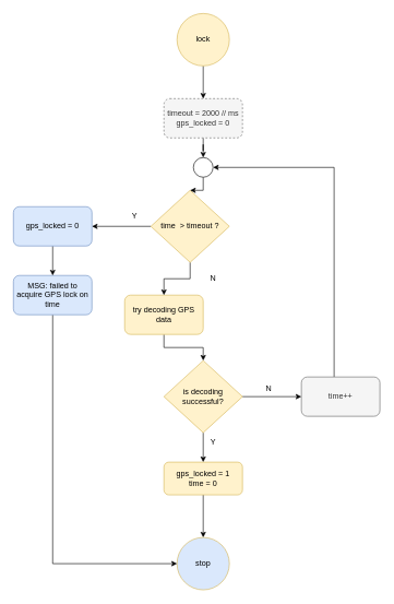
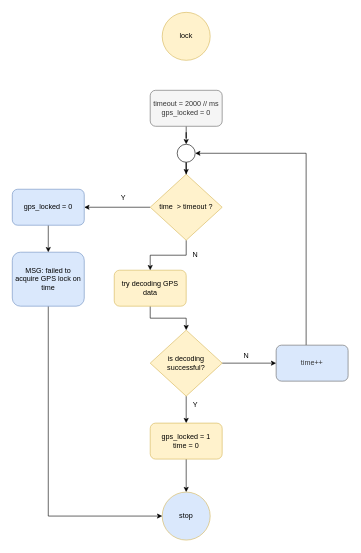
- <mxCell id="2" value="" style="edgeStyle=orthogonalEdgeStyle;rounded=0;orthogonalLoop=1;jettySize=auto;html=1;" edge="1" parent="1" source="3" target="5"><mxGeometry relative="1" as="geometry" /></mxCell>
- <mxCell id="5" value="timeout = 2000 // ms&lt;br&gt;gps_locked = 0" style="rounded=1;whiteSpace=wrap;html=1;fillColor=#f5f5f5;fontColor=#333333;strokeColor=#666666;dashed=1;" vertex="1" parent="1"><mxGeometry x="250" y="150" width="120" height="60" as="geometry" /></mxCell>
+ <mxCell id="5" value="timeout = 2000 // ms&lt;br&gt;gps_locked = 0" style="rounded=1;whiteSpace=wrap;html=1;fillColor=#f5f5f5;fontColor=#333333;strokeColor=#666666;" vertex="1" parent="1"><mxGeometry x="250" y="150" width="120" height="60" as="geometry" /></mxCell>
- <mxCell id="17" value="time&amp;nbsp; &amp;gt; timeout ?" style="rhombus;whiteSpace=wrap;html=1;fillColor=#fff2cc;strokeColor=#d6b656;" vertex="1" parent="1"><mxGeometry x="230" y="290" width="120" height="110" as="geometry" /></mxCell>
+ <mxCell id="17" value="time&amp;nbsp; &amp;gt; timeout ?" style="rhombus;whiteSpace=wrap;html=1;fillColor=#fff2cc;strokeColor=#d6b656;" vertex="1" parent="1"><mxGeometry x="250" y="290" width="120" height="110" as="geometry" /></mxCell>
- <mxCell id="25" value="MSG: failed to acquire GPS lock on time" style="rounded=1;whiteSpace=wrap;html=1;fillColor=#dae8fc;strokeColor=#6c8ebf;" vertex="1" parent="1"><mxGeometry x="20" y="420" width="120" height="60" as="geometry" /></mxCell>
+ <mxCell id="25" value="MSG: failed to acquire GPS lock on time" style="rounded=1;whiteSpace=wrap;html=1;fillColor=#dae8fc;strokeColor=#6c8ebf;" vertex="1" parent="1"><mxGeometry x="20" y="420" width="120" height="90" as="geometry" /></mxCell>
- <mxCell id="14" value="time++" style="rounded=1;whiteSpace=wrap;html=1;fillColor=#f5f5f5;fontColor=#333333;strokeColor=#666666;" vertex="1" parent="1"><mxGeometry x="460" y="575" width="120" height="60" as="geometry" /></mxCell>
+ <mxCell id="14" value="time++" style="rounded=1;whiteSpace=wrap;html=1;fillColor=#dae8fc;fontColor=#333333;strokeColor=#666666;" vertex="1" parent="1"><mxGeometry x="460" y="575" width="120" height="60" as="geometry" /></mxCell>
- <mxCell id="12" value="gps_locked = 1&lt;br&gt;time = 0" style="rounded=1;whiteSpace=wrap;html=1;fillColor=#fff2cc;strokeColor=#d6b656;" vertex="1" parent="1"><mxGeometry x="250" y="705" width="120" height="50" as="geometry" /></mxCell>
+ <mxCell id="12" value="gps_locked = 1&lt;br&gt;time = 0" style="rounded=1;whiteSpace=wrap;html=1;fillColor=#fff2cc;strokeColor=#d6b656;" vertex="1" parent="1"><mxGeometry x="250" y="705" width="120" height="60" as="geometry" /></mxCell>
